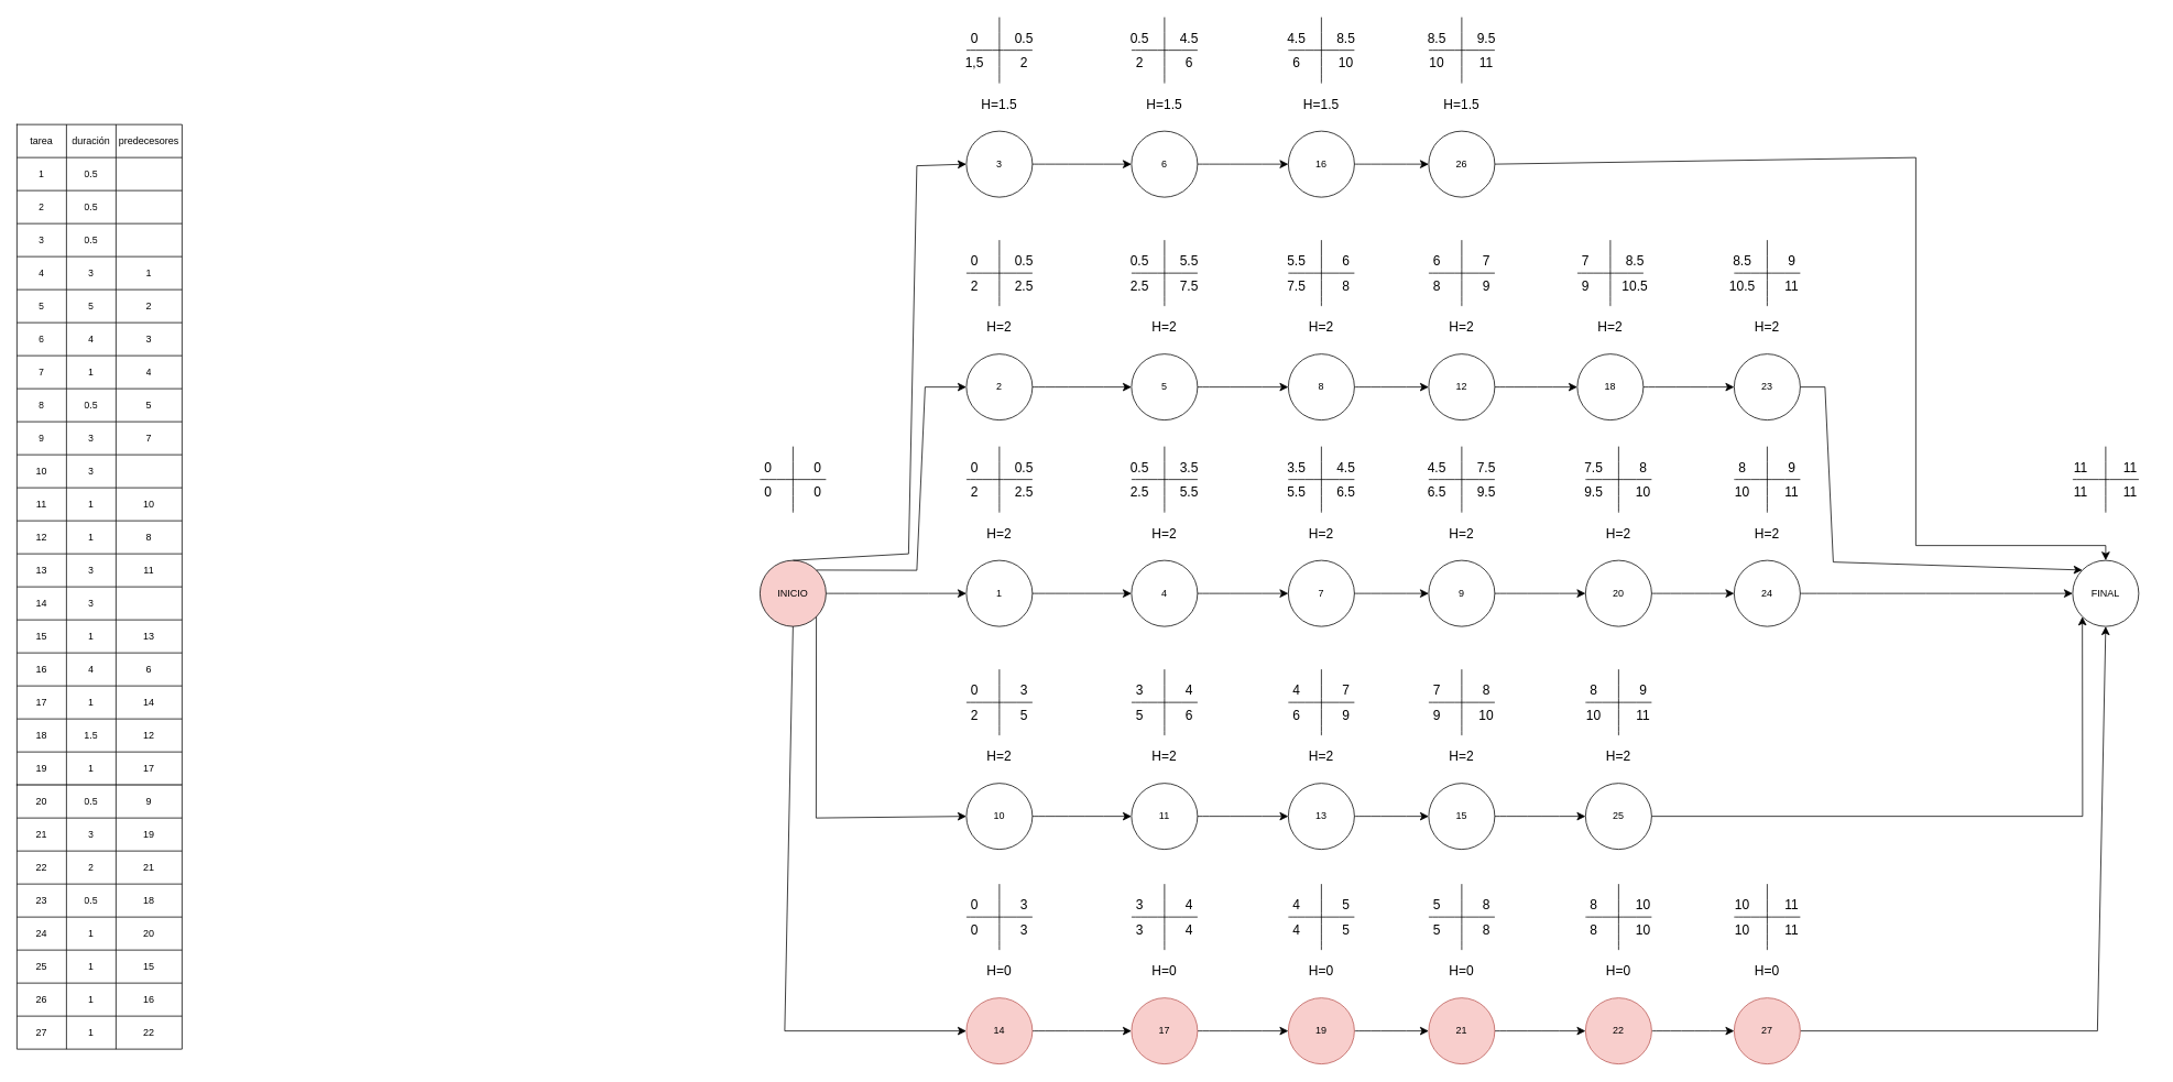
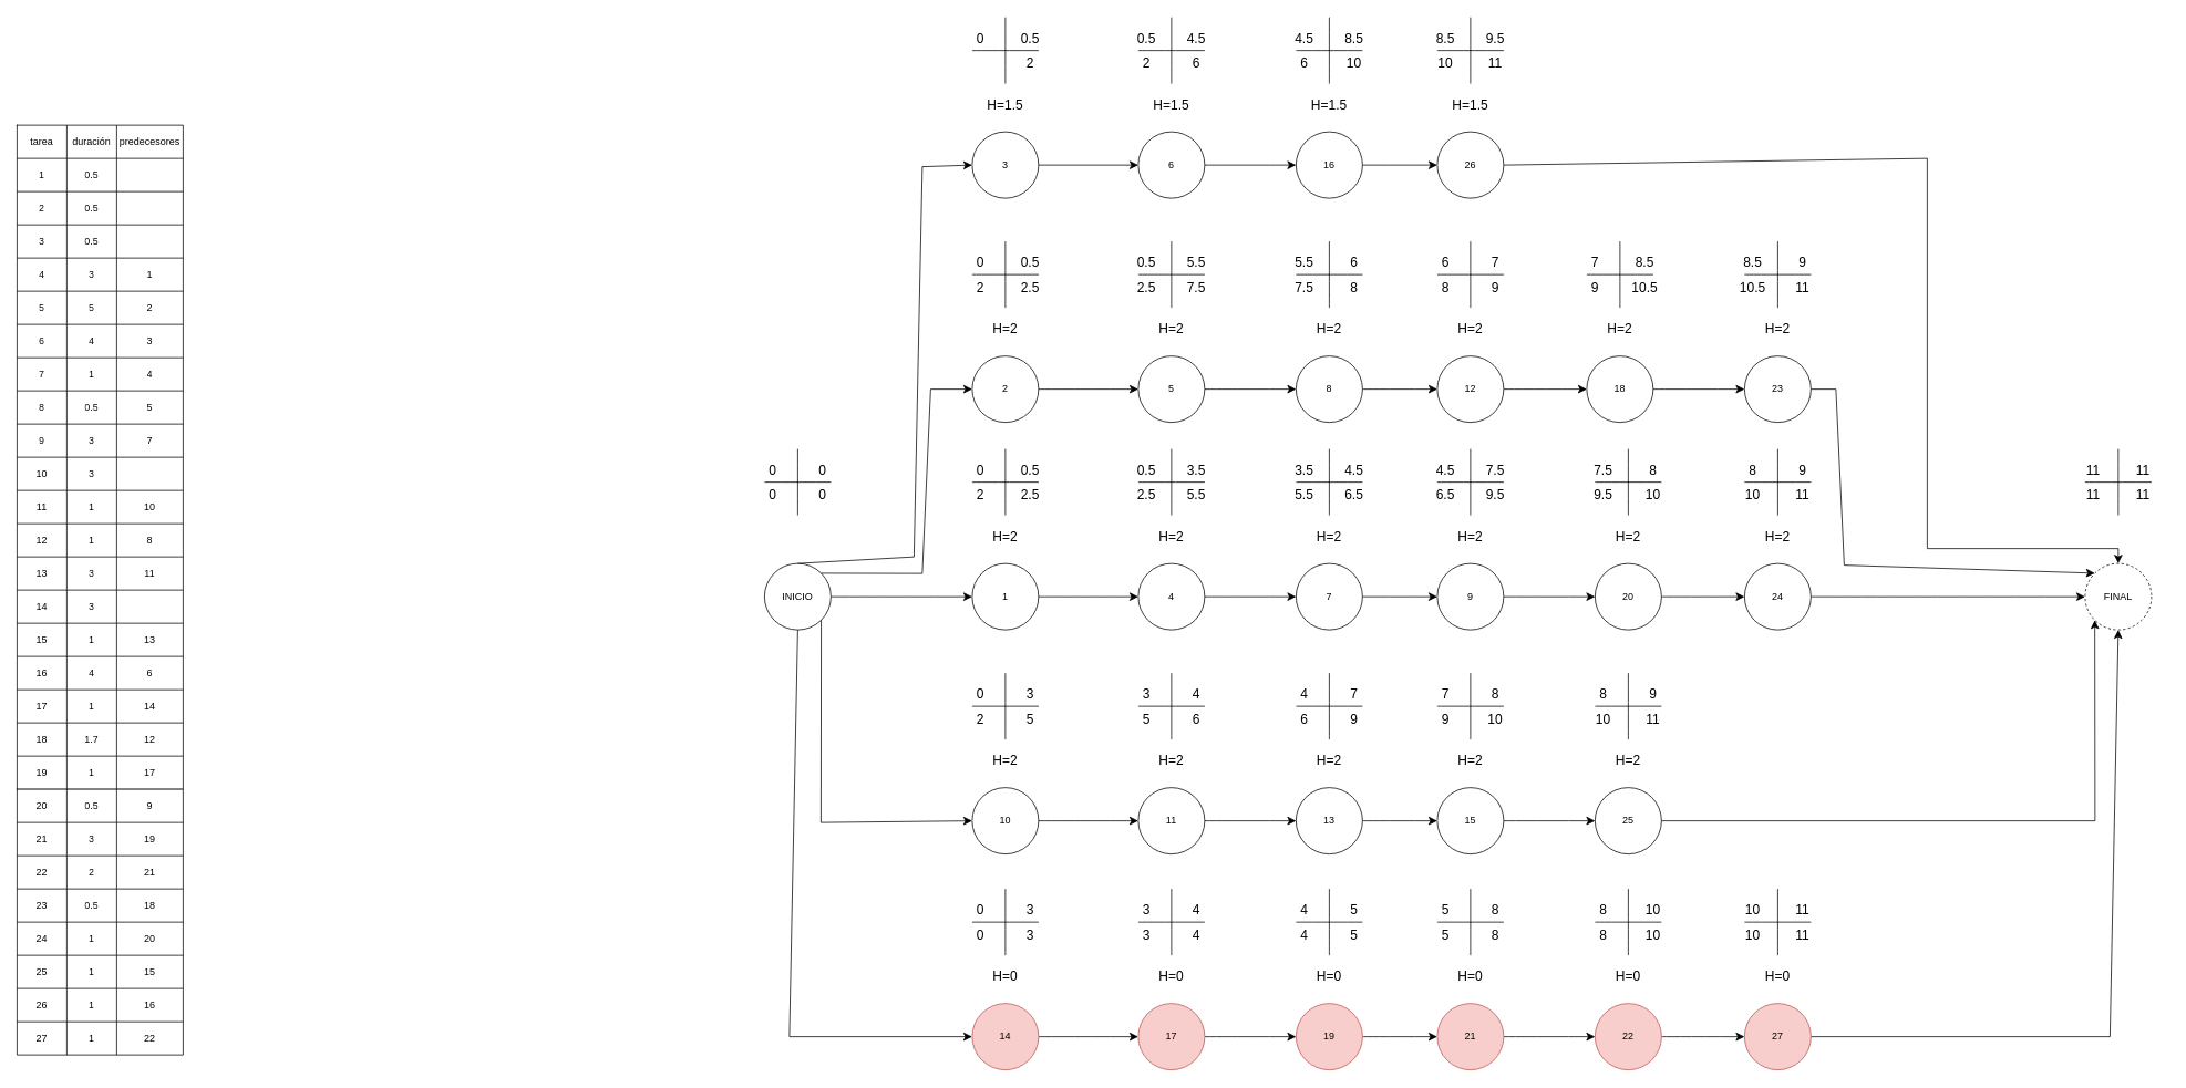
- <mxCell id="139" value="1,5" style="text;html=1;align=center;verticalAlign=middle;whiteSpace=wrap;rounded=0;fontSize=16;" vertex="1" parent="134"><mxGeometry y="40" width="60" height="30" as="geometry" /></mxCell>
- <mxCell id="12" value="INICIO" style="ellipse;whiteSpace=wrap;html=1;aspect=fixed;fillColor=#f8cecc;" vertex="1" parent="10"><mxGeometry y="48" width="80" height="80" as="geometry" /></mxCell>
+ <mxCell id="12" value="INICIO" style="ellipse;whiteSpace=wrap;html=1;aspect=fixed;" vertex="1" parent="10"><mxGeometry y="48" width="80" height="80" as="geometry" /></mxCell>
- <mxCell id="22" value="FINAL" style="ellipse;whiteSpace=wrap;html=1;aspect=fixed;" vertex="1" parent="21"><mxGeometry y="48" width="80" height="80" as="geometry" /></mxCell>
+ <mxCell id="22" value="FINAL" style="ellipse;whiteSpace=wrap;html=1;aspect=fixed;dashed=1;" vertex="1" parent="21"><mxGeometry y="48" width="80" height="80" as="geometry" /></mxCell>
- <mxCell id="361" value="1.5" style="shape=partialRectangle;html=1;whiteSpace=wrap;connectable=0;strokeColor=inherit;overflow=hidden;fillColor=none;top=0;left=0;bottom=0;right=0;pointerEvents=1;" vertex="1" parent="359"><mxGeometry x="60" width="60" height="40" as="geometry"><mxRectangle width="60" height="40" as="alternateBounds" /></mxGeometry></mxCell>
+ <mxCell id="361" value="1.7" style="shape=partialRectangle;html=1;whiteSpace=wrap;connectable=0;strokeColor=inherit;overflow=hidden;fillColor=none;top=0;left=0;bottom=0;right=0;pointerEvents=1;" vertex="1" parent="359"><mxGeometry x="60" width="60" height="40" as="geometry"><mxRectangle width="60" height="40" as="alternateBounds" /></mxGeometry></mxCell>
